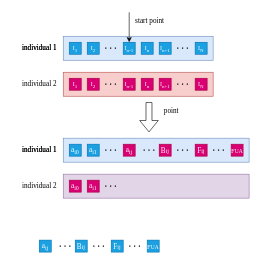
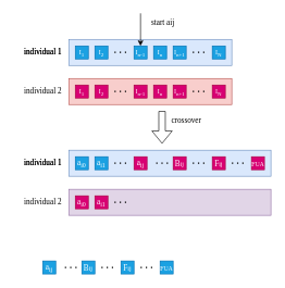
- <mxCell id="9" value="&lt;font face=&quot;Comic Sans MS&quot;&gt;start point&lt;/font&gt;" style="text;html=1;align=center;verticalAlign=middle;resizable=0;points=[];autosize=1;strokeColor=none;fillColor=none;" vertex="1" parent="1"><mxGeometry x="209" y="20" width="80" height="30" as="geometry" /></mxCell>
+ <mxCell id="9" value="&lt;font face=&quot;Comic Sans MS&quot;&gt;start aij&lt;/font&gt;" style="text;html=1;align=center;verticalAlign=middle;resizable=0;points=[];autosize=1;strokeColor=none;fillColor=none;" vertex="1" parent="1"><mxGeometry x="209" y="20" width="80" height="30" as="geometry" /></mxCell>
- <mxCell id="12" value="&lt;font face=&quot;Comic Sans MS&quot;&gt;point&lt;/font&gt;" style="text;html=1;align=center;verticalAlign=middle;resizable=0;points=[];autosize=1;strokeColor=none;fillColor=none;" vertex="1" parent="1"><mxGeometry x="245" y="170" width="80" height="30" as="geometry" /></mxCell>
+ <mxCell id="12" value="&lt;font face=&quot;Comic Sans MS&quot;&gt;crossover&lt;/font&gt;" style="text;html=1;align=center;verticalAlign=middle;resizable=0;points=[];autosize=1;strokeColor=none;fillColor=none;" vertex="1" parent="1"><mxGeometry x="245" y="170" width="80" height="30" as="geometry" /></mxCell>
